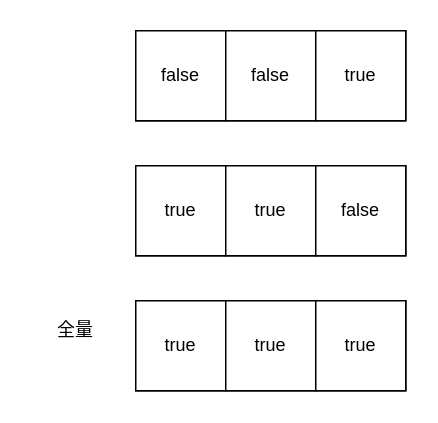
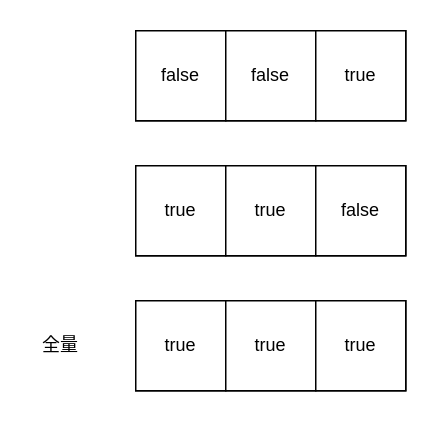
- <mxCell id="14" value="全量" style="text;html=1;strokeColor=none;fillColor=none;align=center;verticalAlign=middle;whiteSpace=wrap;rounded=0;" vertex="1" parent="1"><mxGeometry x="30" y="210" width="40" height="20" as="geometry" /></mxCell>
+ <mxCell id="14" value="全量" style="text;html=1;strokeColor=none;fillColor=none;align=center;verticalAlign=middle;whiteSpace=wrap;rounded=0;" vertex="1" parent="1"><mxGeometry x="20" y="220" width="40" height="20" as="geometry" /></mxCell>
